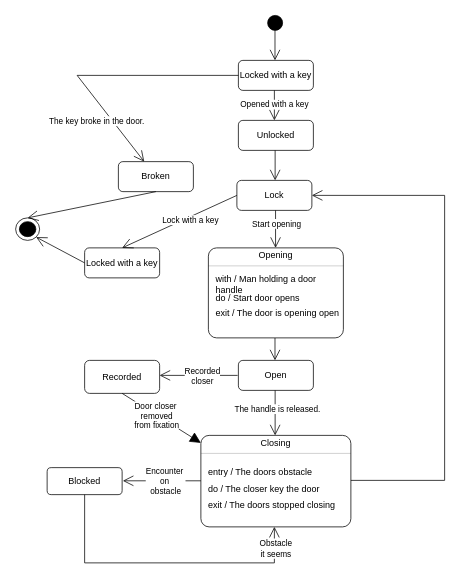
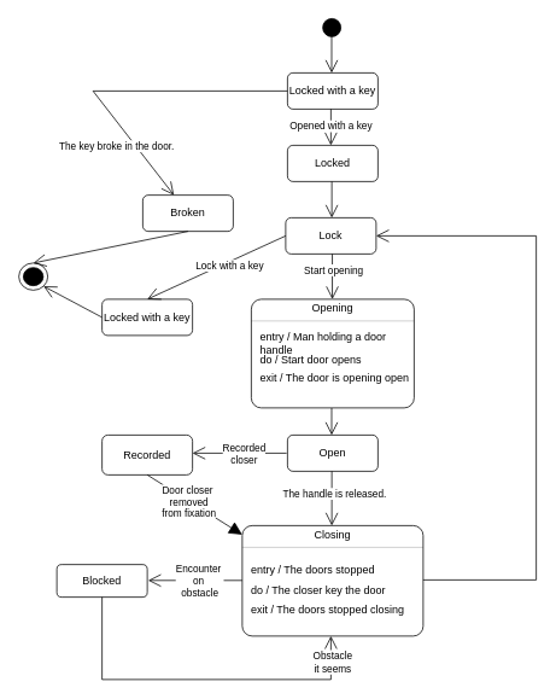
- <mxCell id="3" value="&lt;font style=&quot;vertical-align: inherit;&quot; dir=&quot;auto&quot;&gt;&lt;font style=&quot;vertical-align: inherit;&quot; dir=&quot;auto&quot;&gt;Unlocked&lt;/font&gt;&lt;/font&gt;" style="shape=rect;rounded=1;html=1;whiteSpace=wrap;align=center;" parent="1" vertex="1"><mxGeometry x="317" y="160" width="100" height="40" as="geometry" /></mxCell>
+ <mxCell id="3" value="&lt;font style=&quot;vertical-align: inherit;&quot; dir=&quot;auto&quot;&gt;&lt;font style=&quot;vertical-align: inherit;&quot; dir=&quot;auto&quot;&gt;Locked&lt;/font&gt;&lt;/font&gt;" style="shape=rect;rounded=1;html=1;whiteSpace=wrap;align=center;" parent="1" vertex="1"><mxGeometry x="317" y="160" width="100" height="40" as="geometry" /></mxCell>
- <mxCell id="46" value="with / Man holding a door handle" style="html=1;align=left;spacing=0;spacingLeft=10;verticalAlign=middle;strokeColor=none;fillColor=none;whiteSpace=wrap;" parent="42" vertex="1"><mxGeometry y="38" width="180" height="22" as="geometry" /></mxCell>
+ <mxCell id="46" value="entry / Man holding a door handle" style="html=1;align=left;spacing=0;spacingLeft=10;verticalAlign=middle;strokeColor=none;fillColor=none;whiteSpace=wrap;" parent="42" vertex="1"><mxGeometry y="38" width="180" height="22" as="geometry" /></mxCell>
- <mxCell id="14" value="entry / The doors obstacle" style="html=1;align=left;spacing=0;spacingLeft=10;verticalAlign=middle;strokeColor=none;fillColor=none;whiteSpace=wrap;" parent="10" vertex="1"><mxGeometry y="38" width="200" height="22" as="geometry" /></mxCell>
+ <mxCell id="14" value="entry / The doors stopped" style="html=1;align=left;spacing=0;spacingLeft=10;verticalAlign=middle;strokeColor=none;fillColor=none;whiteSpace=wrap;" parent="10" vertex="1"><mxGeometry y="38" width="200" height="22" as="geometry" /></mxCell>
